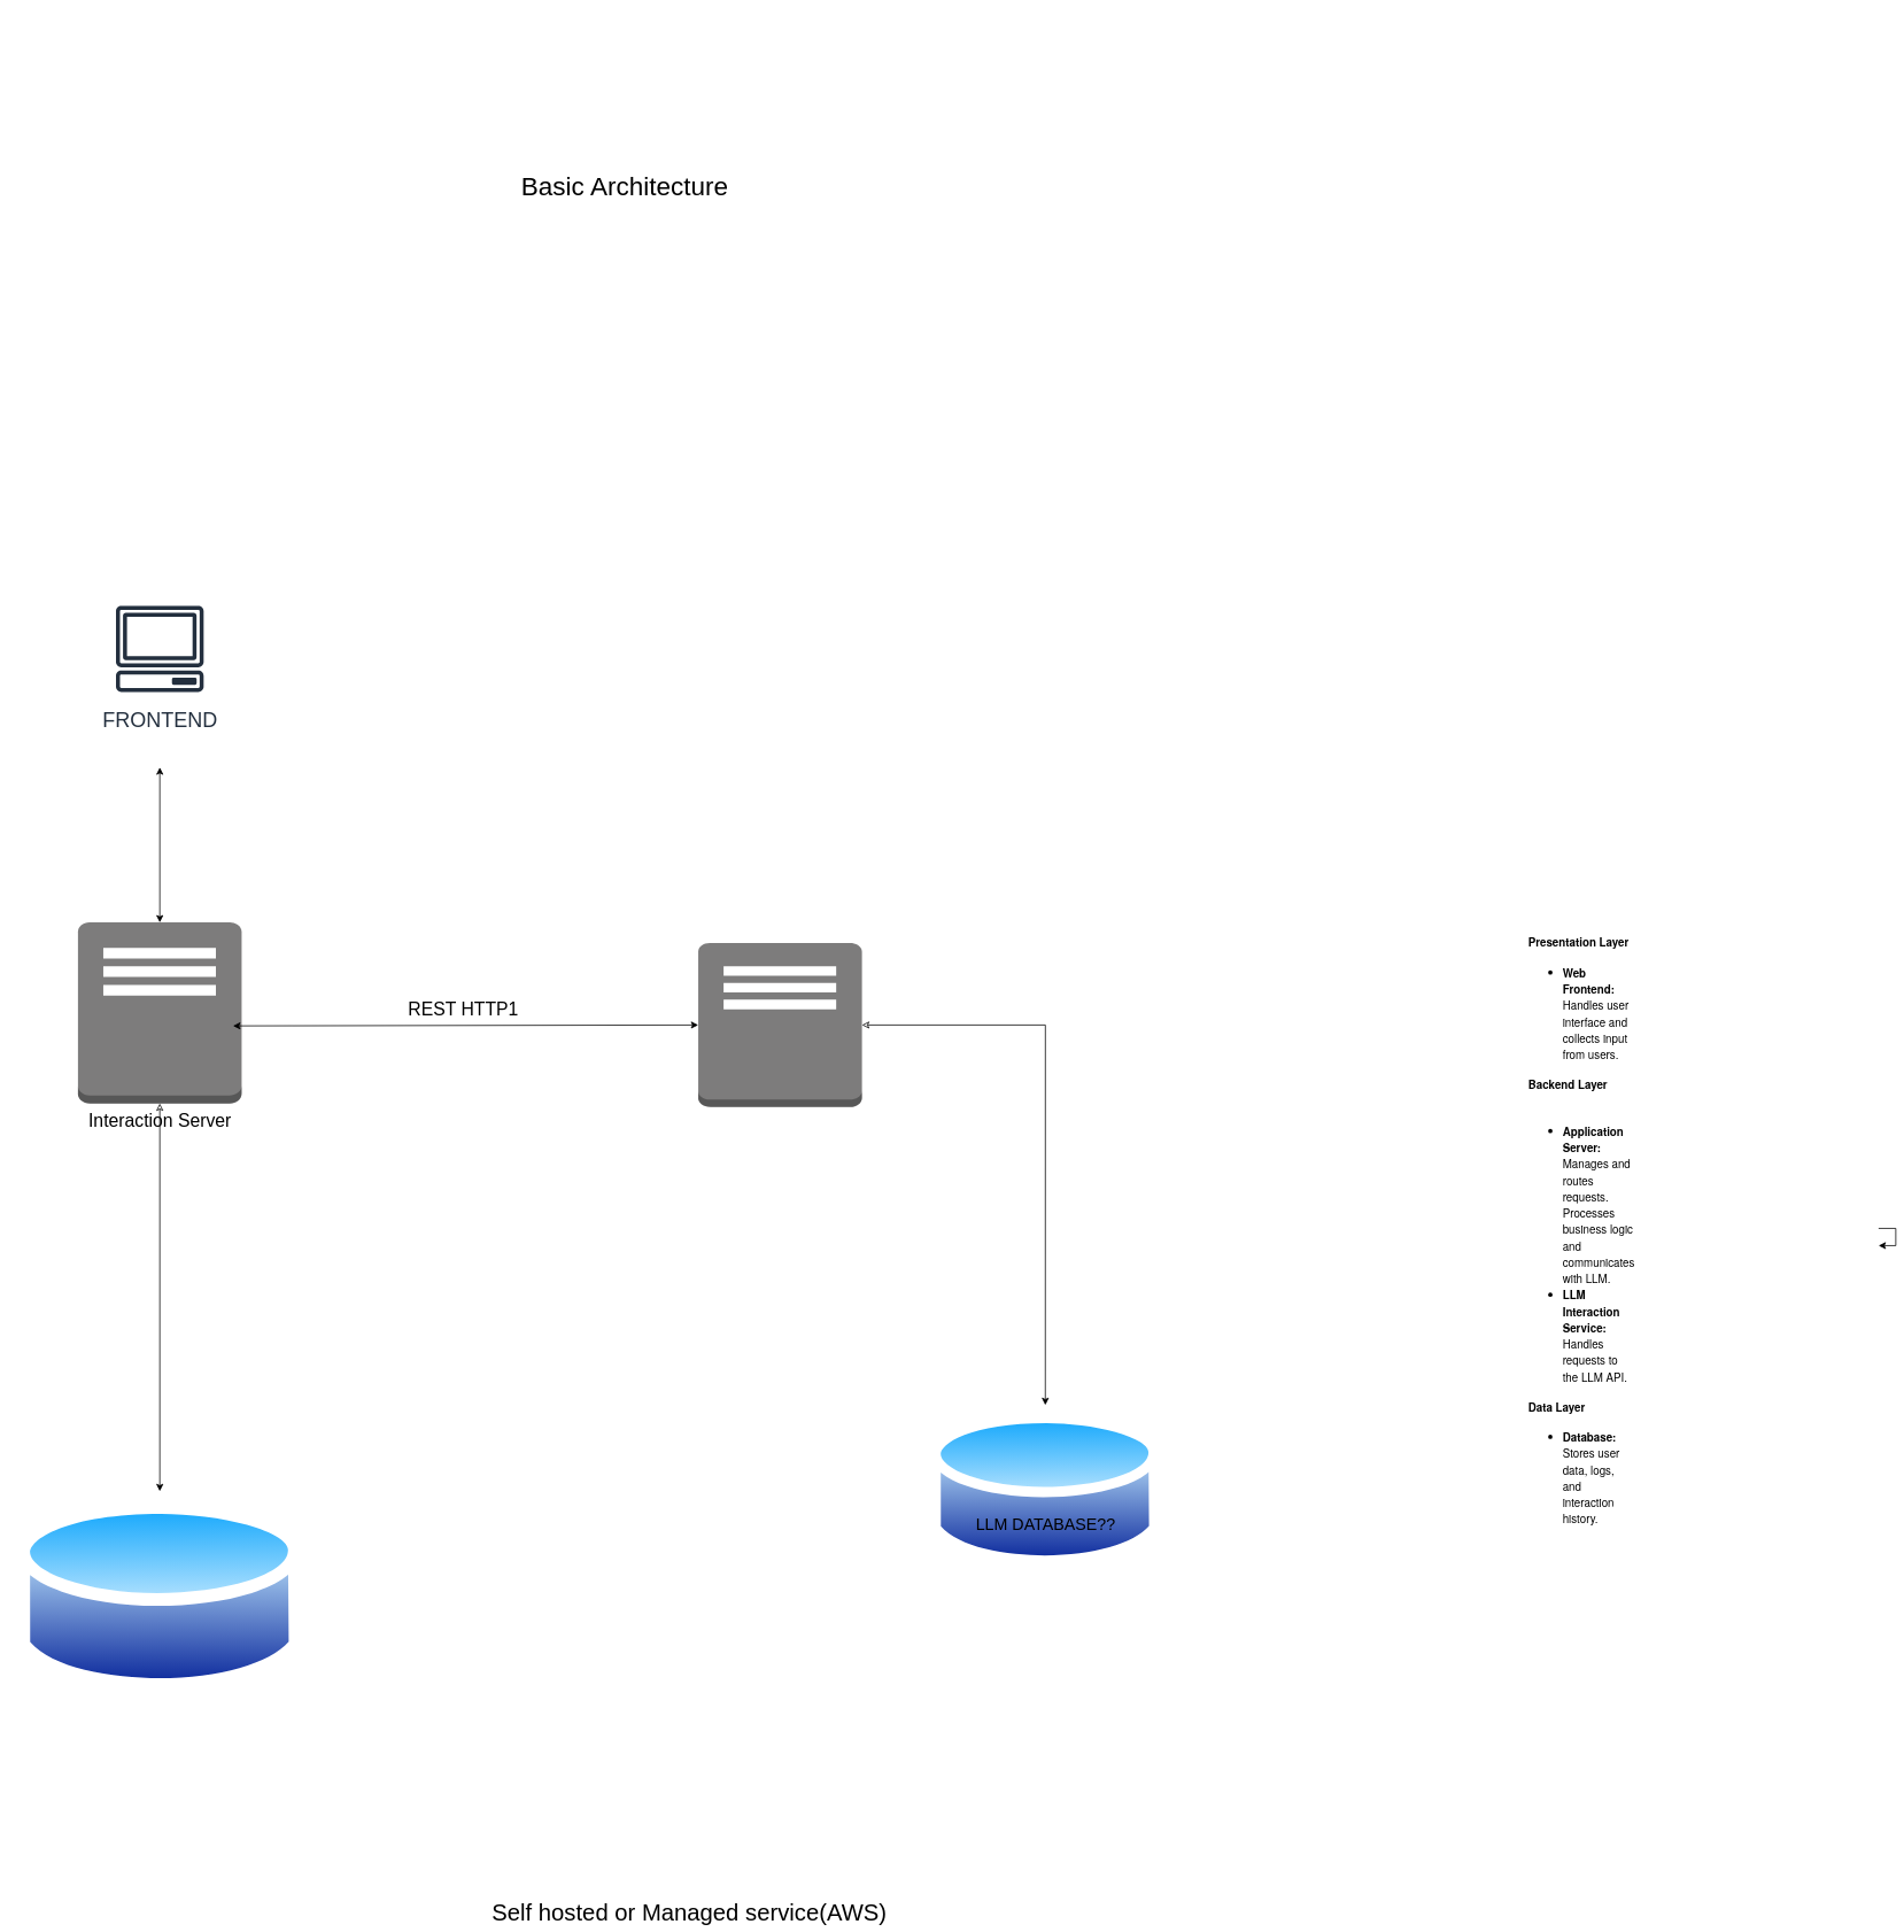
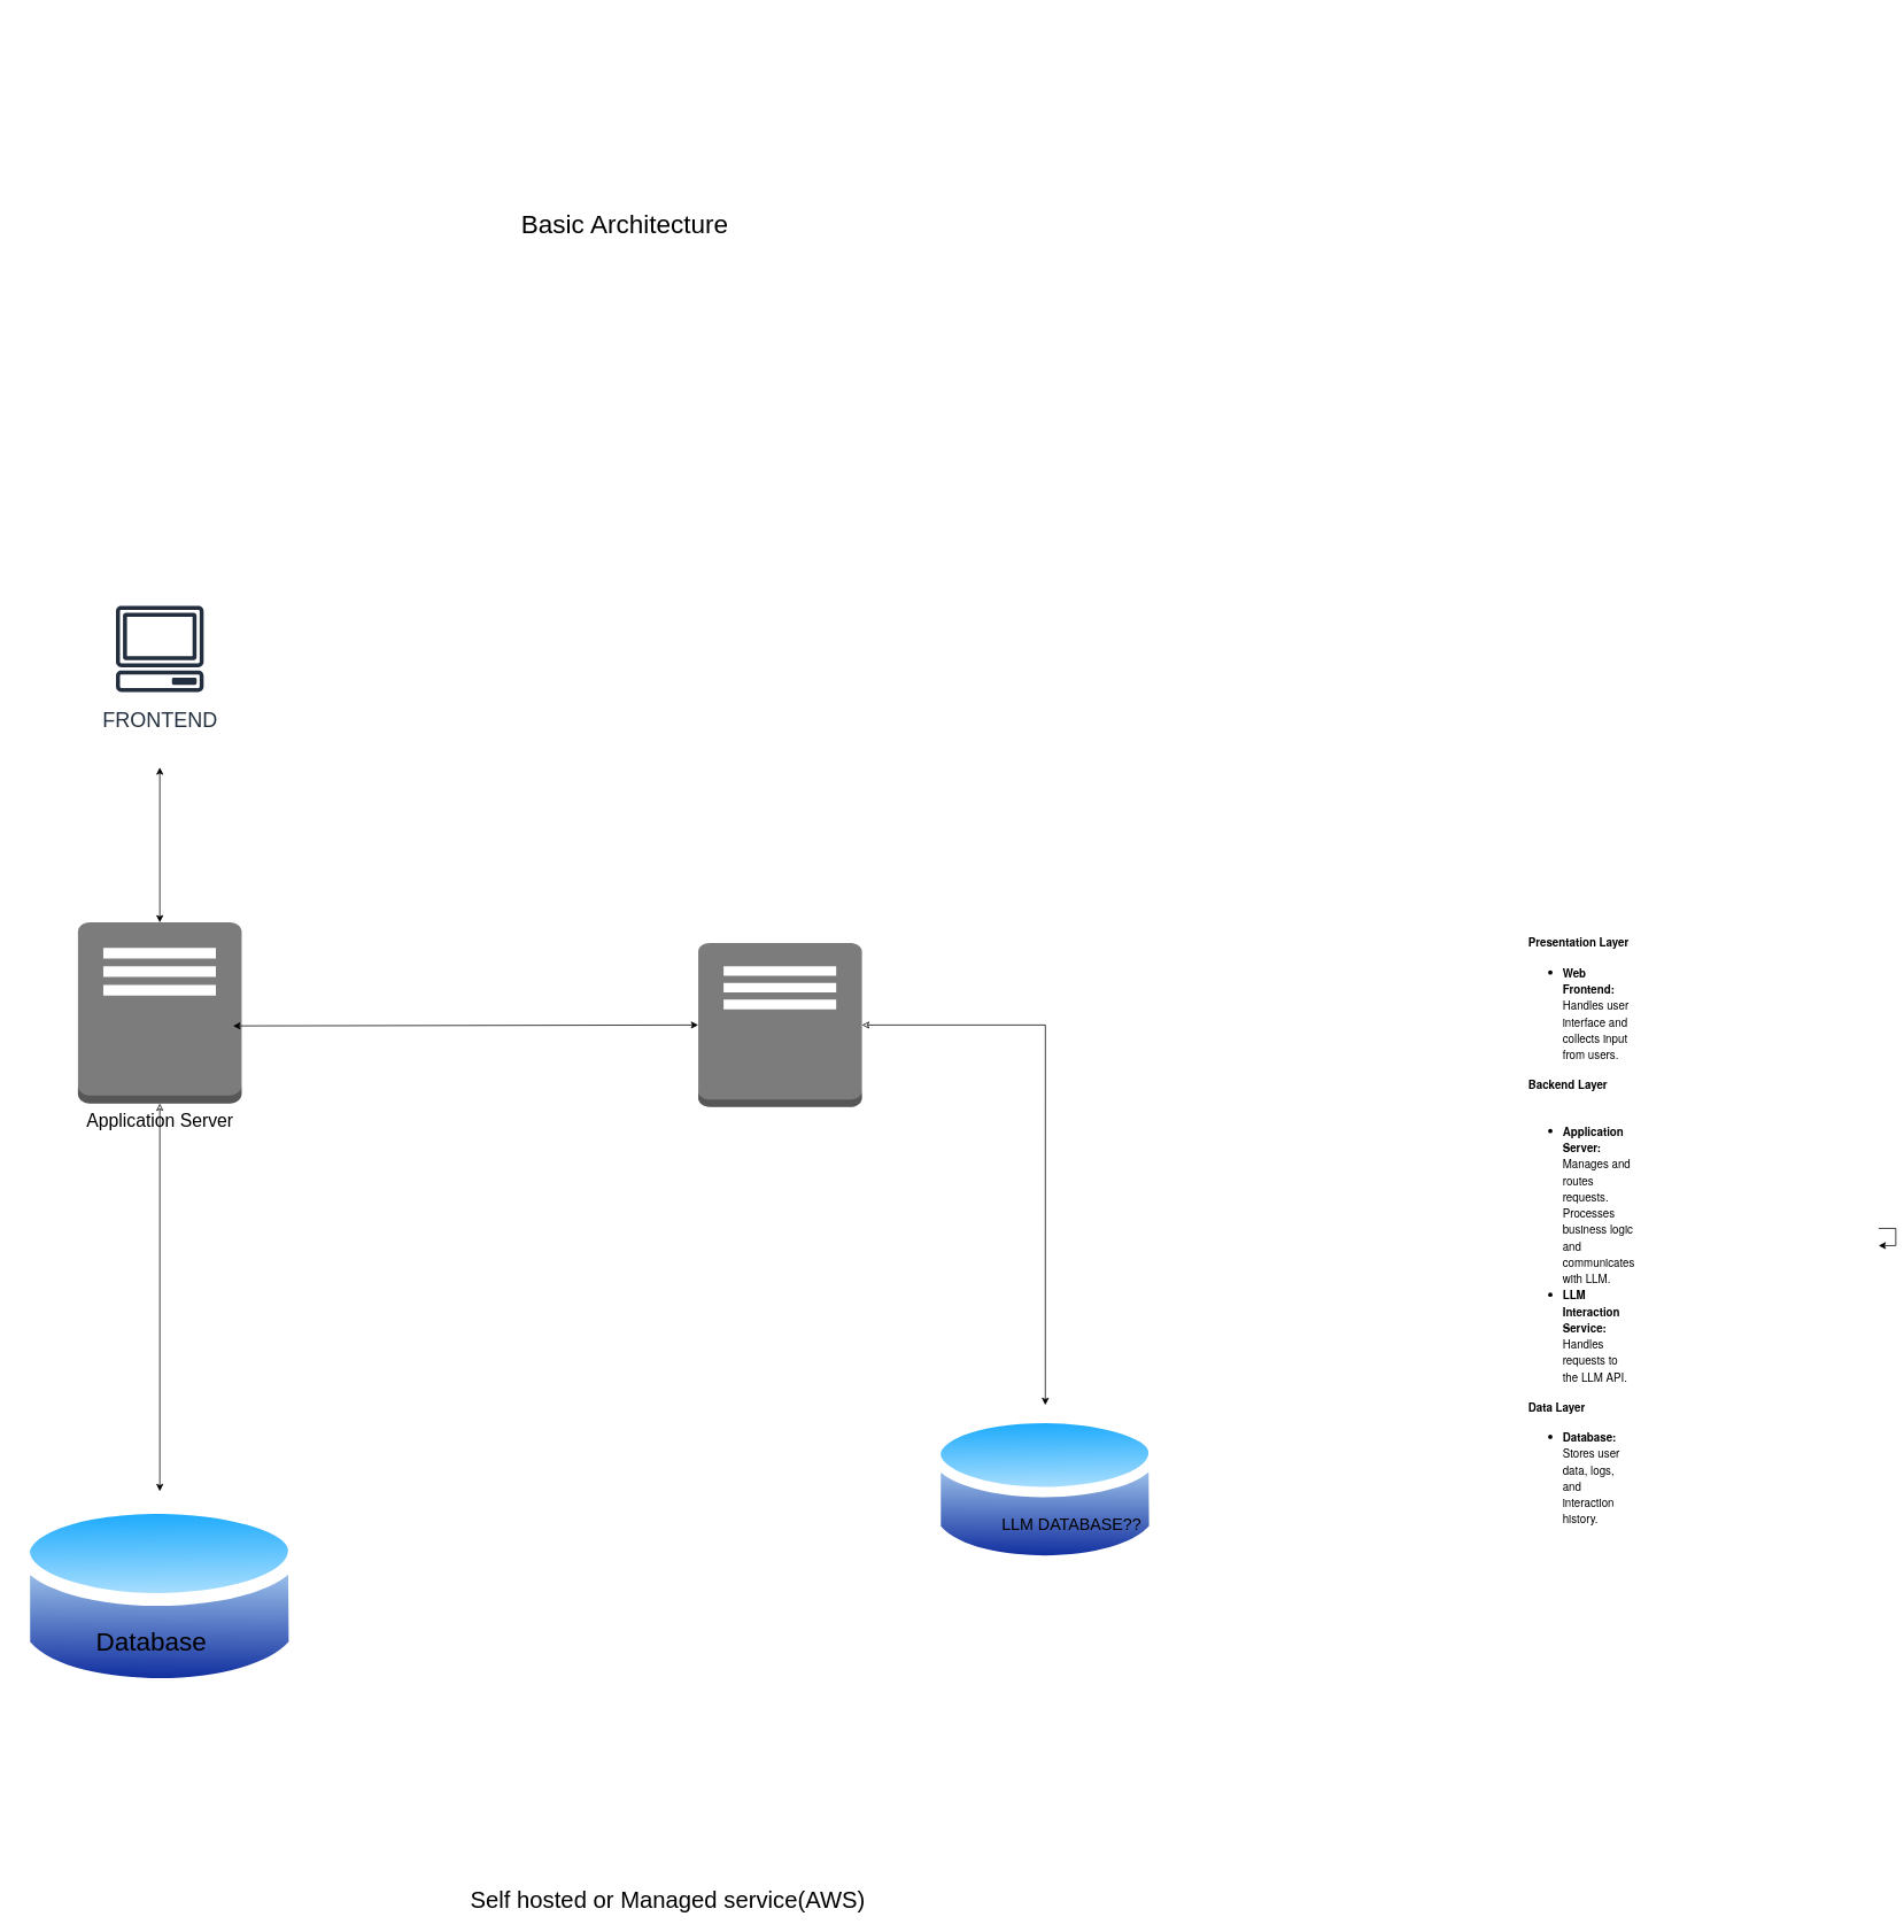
- <mxCell id="16" value="&lt;font style=&quot;font-size: 30px;&quot;&gt;Basic Architecture&lt;/font&gt;" style="text;strokeColor=none;align=center;fillColor=none;html=1;verticalAlign=middle;whiteSpace=wrap;rounded=0;" vertex="1" parent="1"><mxGeometry x="480" y="20" width="490" height="390" as="geometry" /></mxCell>
+ <mxCell id="16" value="&lt;font style=&quot;font-size: 30px;&quot;&gt;Basic Architecture&lt;/font&gt;" style="text;strokeColor=none;align=center;fillColor=none;html=1;verticalAlign=middle;whiteSpace=wrap;rounded=0;" vertex="1" parent="1"><mxGeometry x="480" y="65" width="490" height="390" as="geometry" /></mxCell>
- <mxCell id="10" value="&lt;span style=&quot;font-size: 21px;&quot;&gt;REST HTTP1&amp;nbsp;&lt;/span&gt;" style="text;html=1;align=center;verticalAlign=middle;resizable=0;points=[];autosize=1;strokeColor=none;fillColor=none;" vertex="1" parent="1"><mxGeometry x="460" y="1150" width="160" height="40" as="geometry" /></mxCell>
- <mxCell id="7" value="&lt;font style=&quot;font-size: 21px;&quot;&gt;Interaction Server&lt;/font&gt;" style="outlineConnect=0;dashed=0;verticalLabelPosition=bottom;verticalAlign=top;align=center;html=1;shape=mxgraph.aws3.traditional_server;fillColor=#7D7C7C;gradientColor=none;" vertex="1" parent="1"><mxGeometry x="90" y="1070" width="190" height="210" as="geometry" /></mxCell>
+ <mxCell id="7" value="&lt;font style=&quot;font-size: 21px;&quot;&gt;Application Server&lt;/font&gt;" style="outlineConnect=0;dashed=0;verticalLabelPosition=bottom;verticalAlign=top;align=center;html=1;shape=mxgraph.aws3.traditional_server;fillColor=#7D7C7C;gradientColor=none;" vertex="1" parent="1"><mxGeometry x="90" y="1070" width="190" height="210" as="geometry" /></mxCell>
- <mxCell id="9" value="&lt;font style=&quot;font-size: 19px;&quot;&gt;LLM DATABASE??&lt;/font&gt;" style="text;html=1;align=center;verticalAlign=middle;resizable=0;points=[];autosize=1;strokeColor=none;fillColor=none;" vertex="1" parent="1"><mxGeometry x="1117.84" y="1750" width="190" height="40" as="geometry" /></mxCell>
+ <mxCell id="9" value="&lt;font style=&quot;font-size: 19px;&quot;&gt;LLM DATABASE??&lt;/font&gt;" style="text;html=1;align=center;verticalAlign=middle;resizable=0;points=[];autosize=1;strokeColor=none;fillColor=none;" vertex="1" parent="1"><mxGeometry x="1147.84" y="1750" width="190" height="40" as="geometry" /></mxCell>
+ <mxCell id="3" value="&lt;font style=&quot;font-size: 30px;&quot;&gt;Database&lt;/font&gt;" style="text;html=1;align=center;verticalAlign=middle;resizable=0;points=[];autosize=1;strokeColor=none;fillColor=none;" vertex="1" parent="1"><mxGeometry x="100" y="1880" width="150" height="50" as="geometry" /></mxCell>
- <mxCell id="14" value="&lt;font style=&quot;font-size: 27px;&quot;&gt;Self hosted or Managed service(AWS)&lt;/font&gt;" style="text;html=1;align=center;verticalAlign=middle;whiteSpace=wrap;rounded=0;" vertex="1" parent="1"><mxGeometry x="475" y="2205" width="650" height="30" as="geometry" /></mxCell>
+ <mxCell id="14" value="&lt;font style=&quot;font-size: 27px;&quot;&gt;Self hosted or Managed service(AWS)&lt;/font&gt;" style="text;html=1;align=center;verticalAlign=middle;whiteSpace=wrap;rounded=0;" vertex="1" parent="1"><mxGeometry x="450" y="2190" width="650" height="30" as="geometry" /></mxCell>
